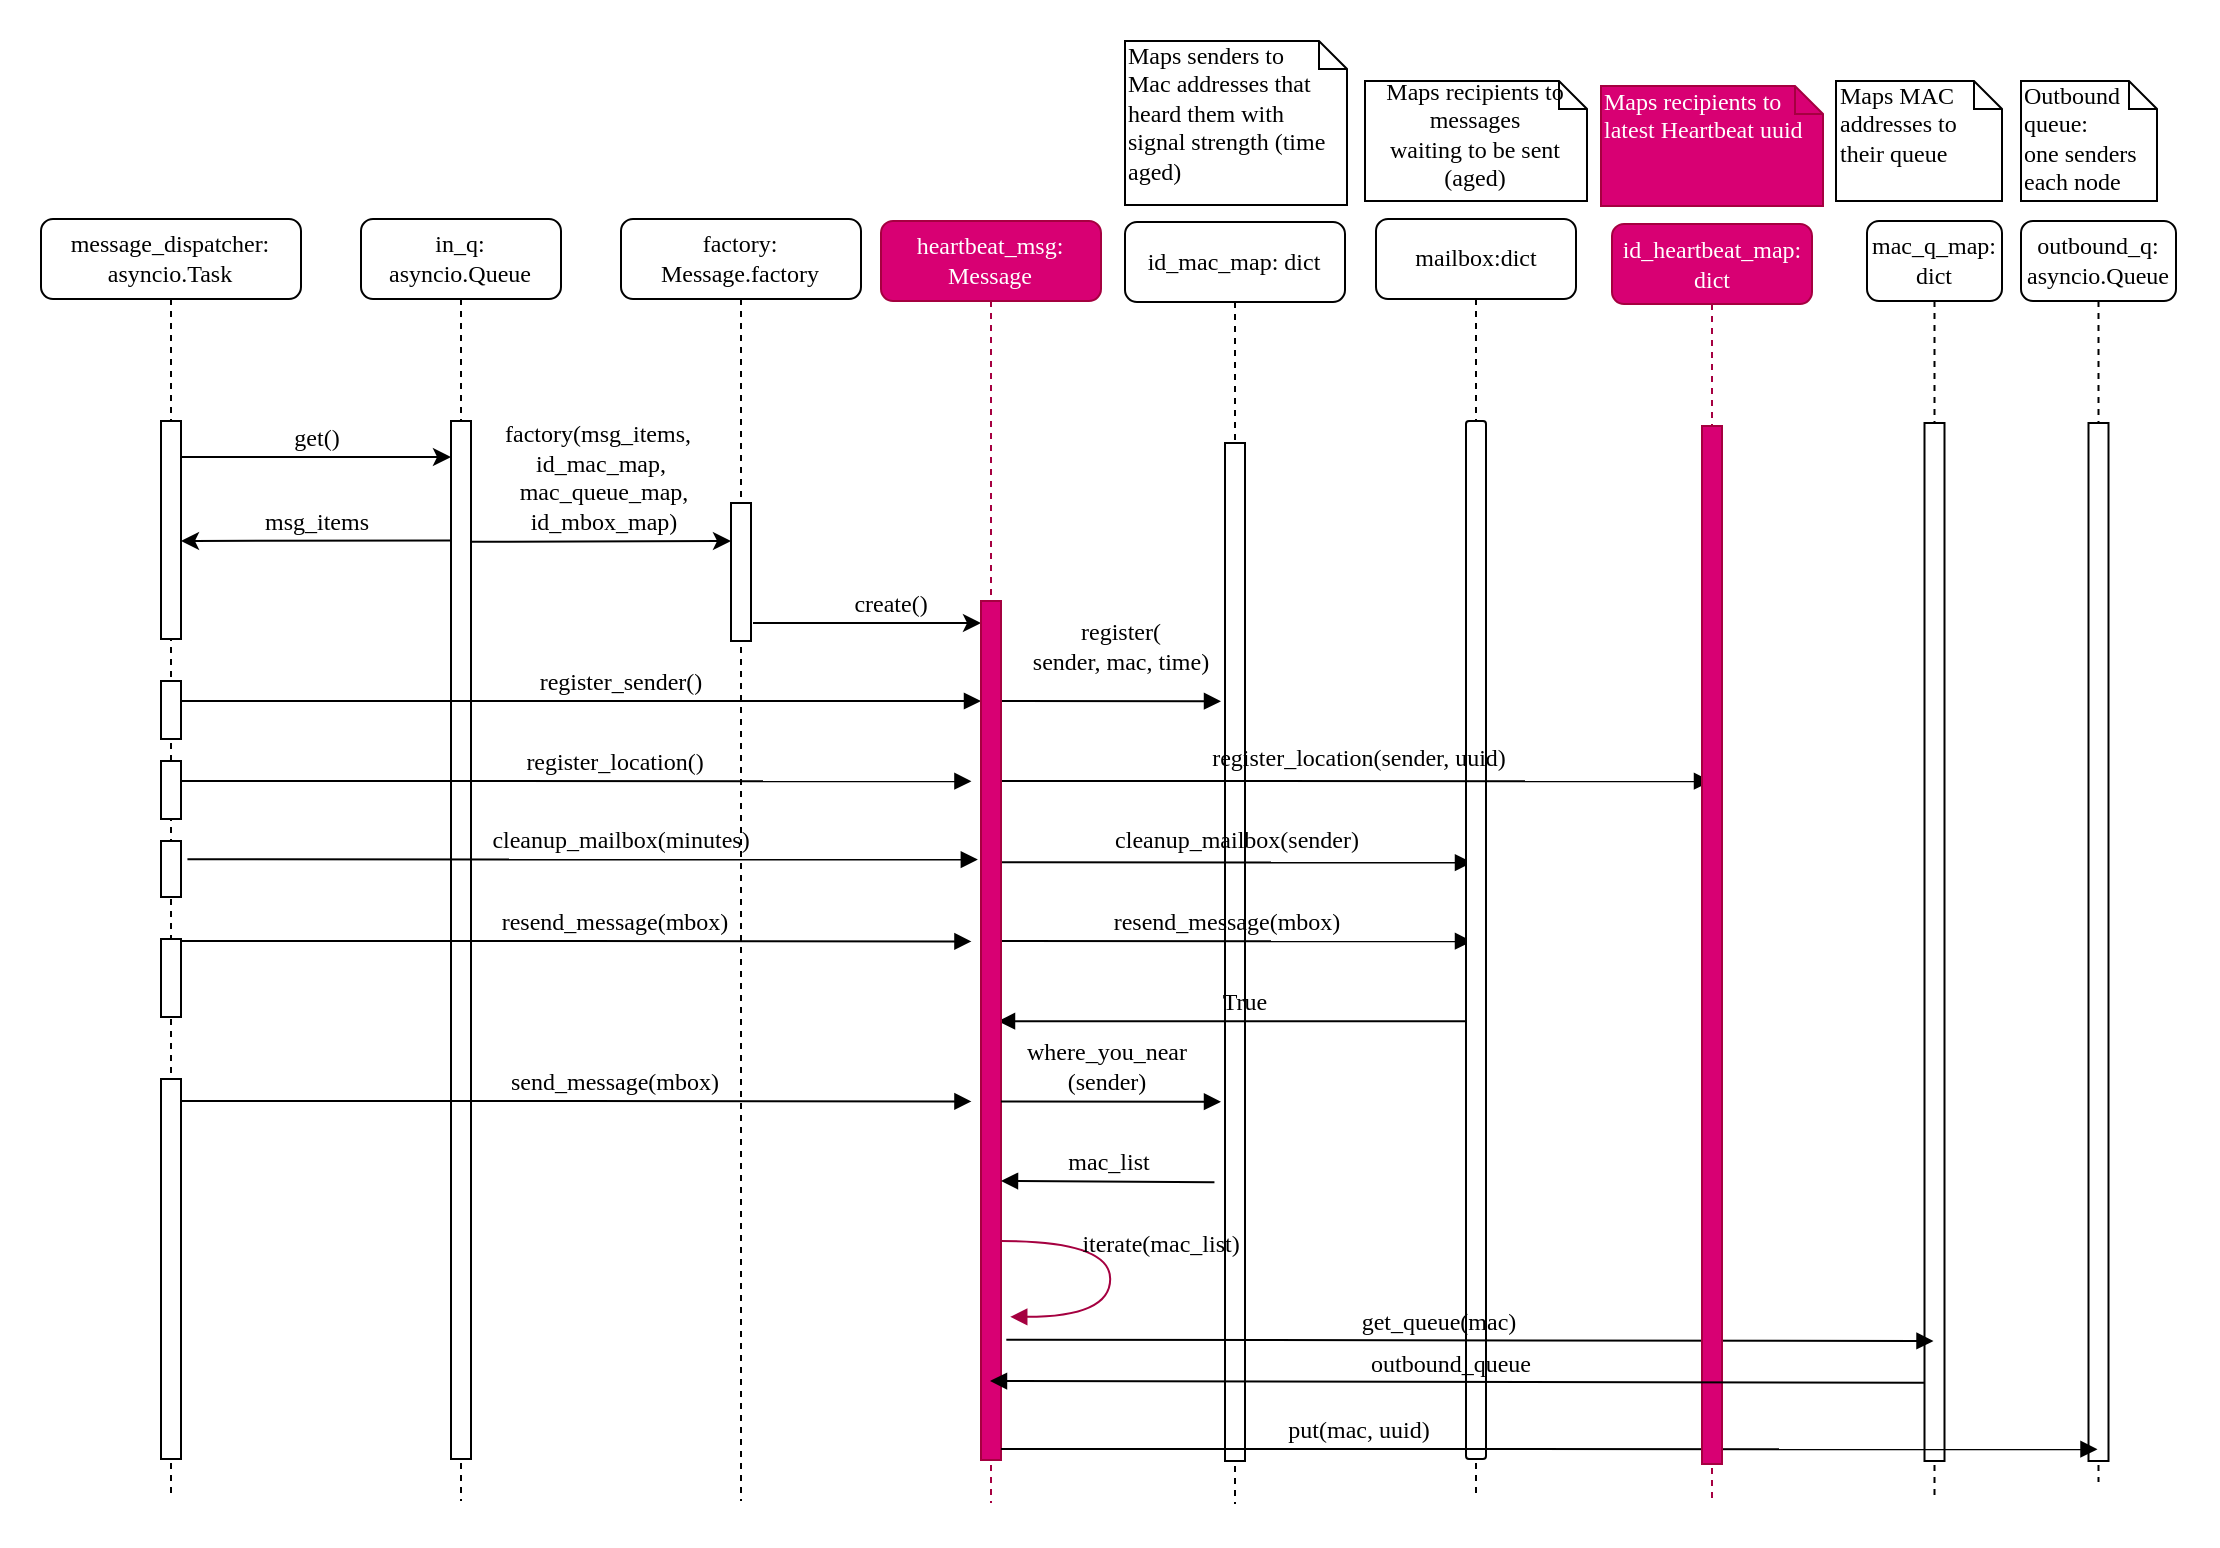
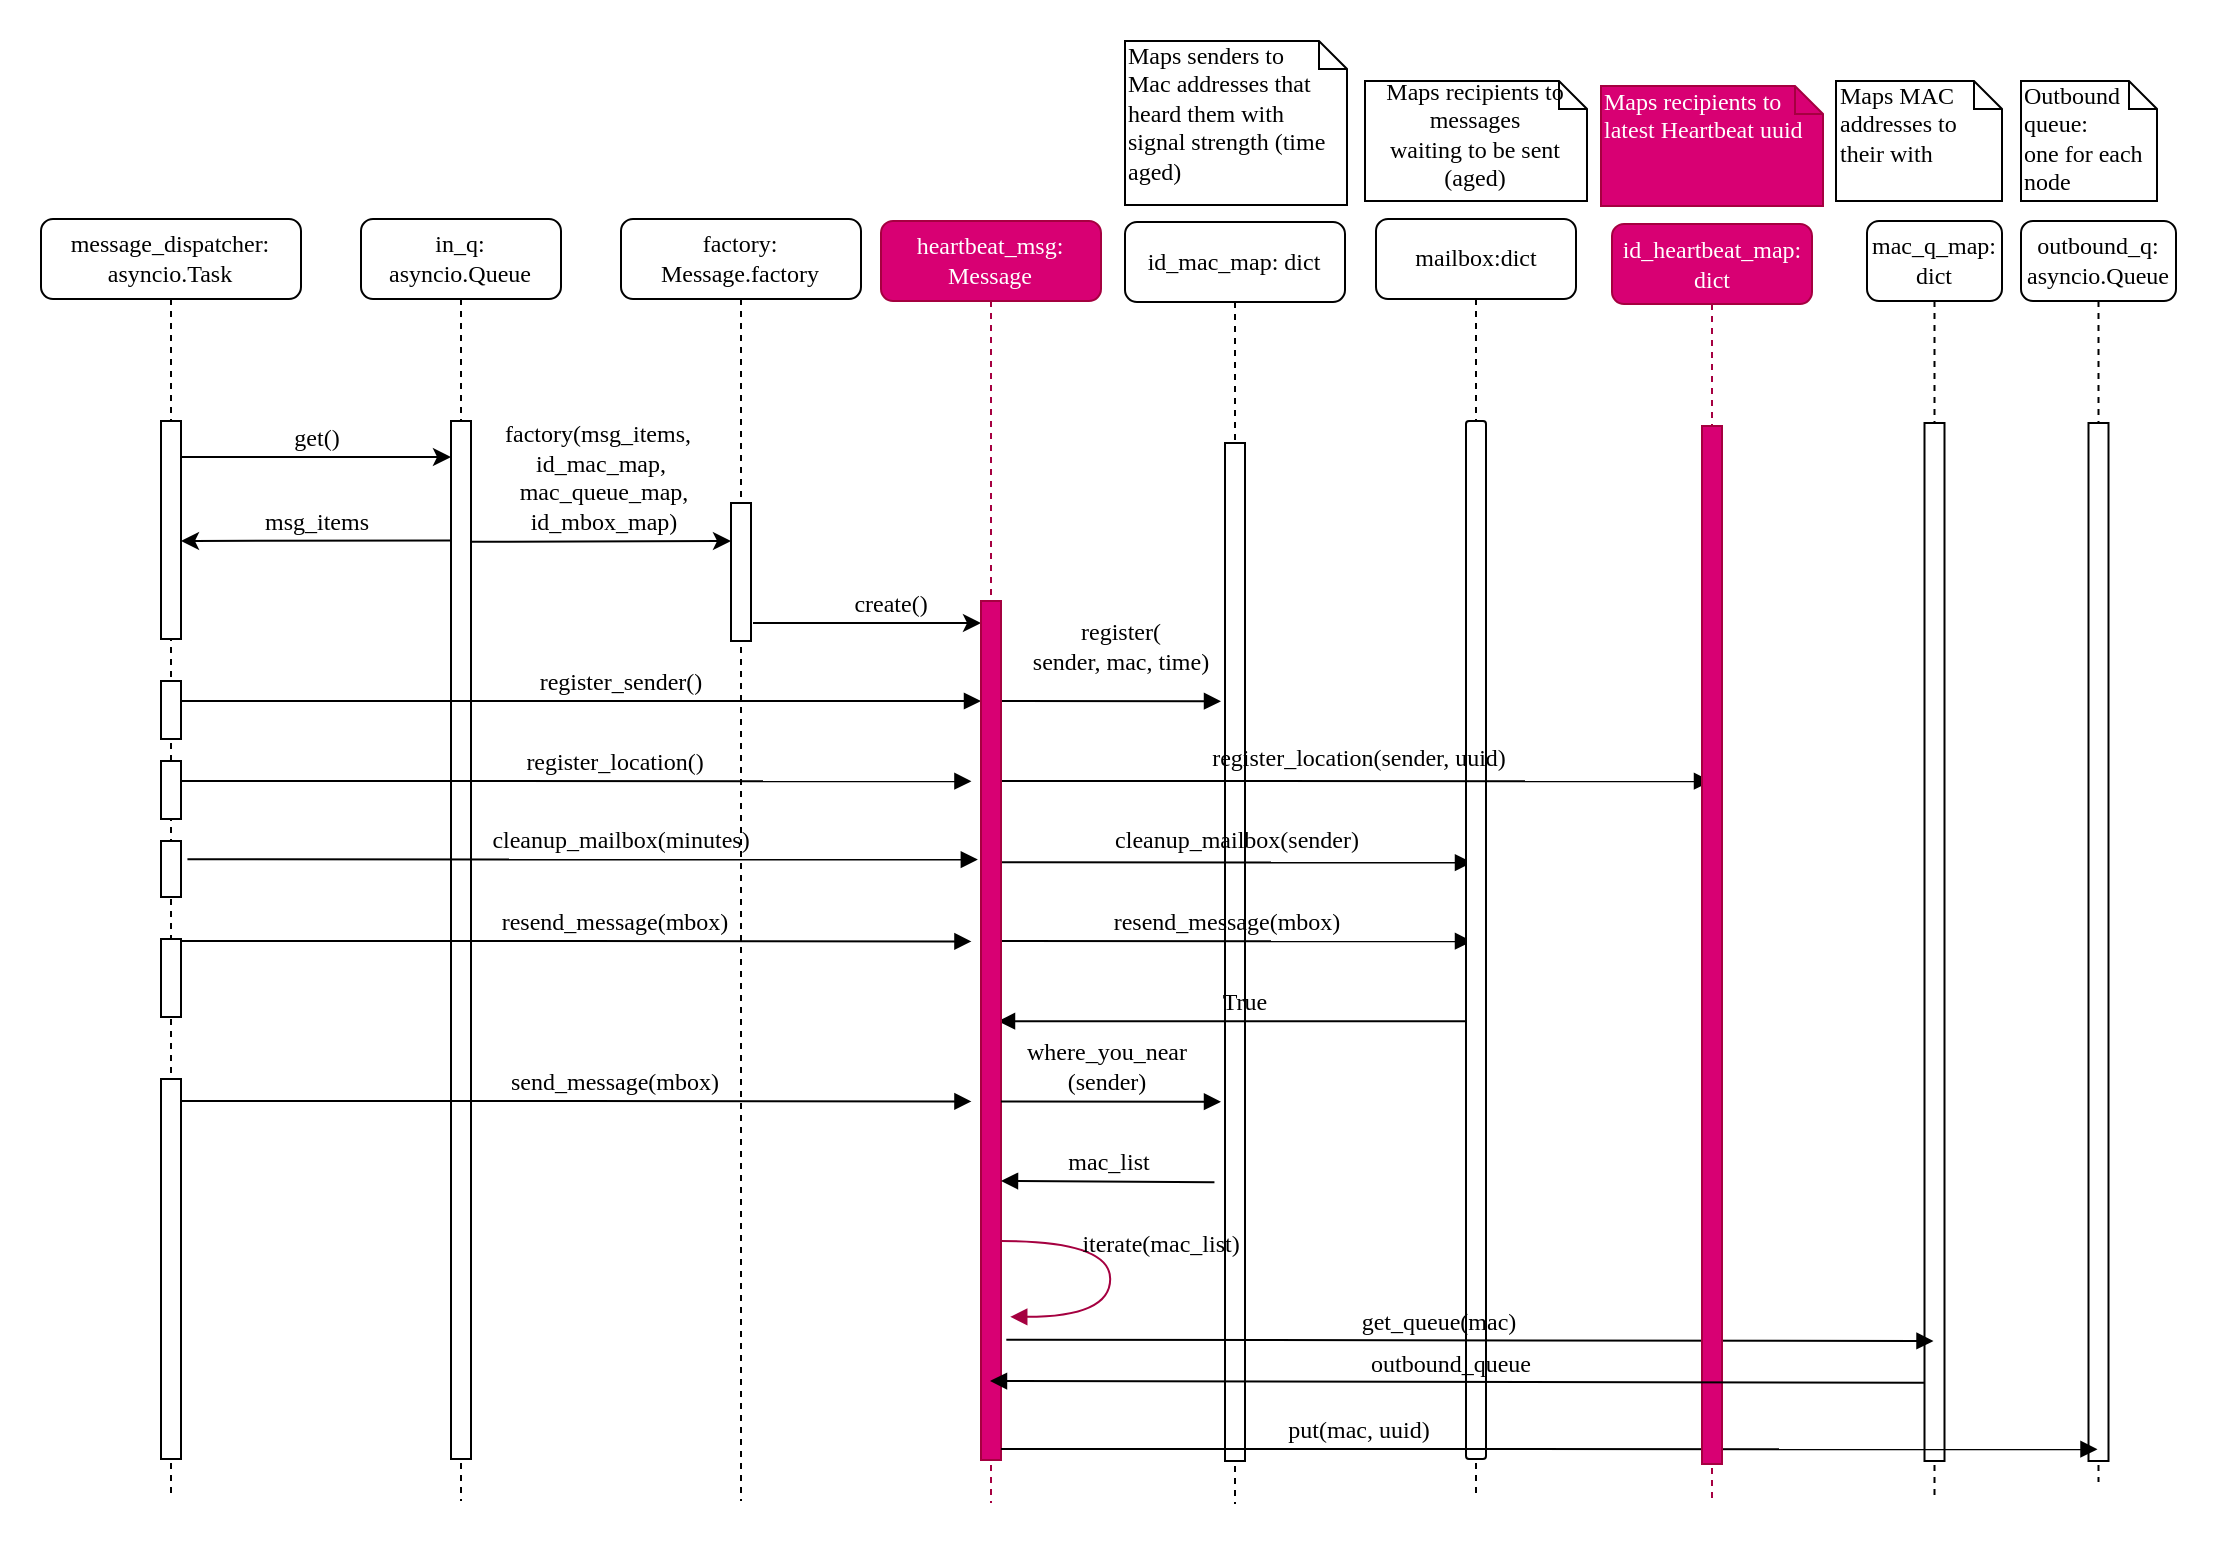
- <mxCell id="33" value="Maps&amp;nbsp;&lt;span style=&quot;background-color: transparent; color: light-dark(rgb(0, 0, 0), rgb(255, 255, 255));&quot;&gt;MAC&lt;/span&gt;&lt;div&gt;&lt;span style=&quot;background-color: transparent; color: light-dark(rgb(0, 0, 0), rgb(255, 255, 255));&quot;&gt;addresses to their queue&lt;/span&gt;&lt;/div&gt;" style="shape=note;whiteSpace=wrap;html=1;size=14;verticalAlign=top;align=left;spacingTop=-6;rounded=0;shadow=0;comic=0;labelBackgroundColor=none;strokeWidth=1;fontFamily=Verdana;fontSize=12" parent="1" vertex="1"><mxGeometry x="917.5" y="40" width="83" height="60" as="geometry" /></mxCell>
+ <mxCell id="33" value="Maps&amp;nbsp;&lt;span style=&quot;background-color: transparent; color: light-dark(rgb(0, 0, 0), rgb(255, 255, 255));&quot;&gt;MAC&lt;/span&gt;&lt;div&gt;&lt;span style=&quot;background-color: transparent; color: light-dark(rgb(0, 0, 0), rgb(255, 255, 255));&quot;&gt;addresses to their with&lt;/span&gt;&lt;/div&gt;" style="shape=note;whiteSpace=wrap;html=1;size=14;verticalAlign=top;align=left;spacingTop=-6;rounded=0;shadow=0;comic=0;labelBackgroundColor=none;strokeWidth=1;fontFamily=Verdana;fontSize=12" parent="1" vertex="1"><mxGeometry x="917.5" y="40" width="83" height="60" as="geometry" /></mxCell>
- <mxCell id="32" value="Outbound queue:&lt;div&gt;one senders each node&lt;/div&gt;" style="shape=note;whiteSpace=wrap;html=1;size=14;verticalAlign=top;align=left;spacingTop=-6;rounded=0;shadow=0;comic=0;labelBackgroundColor=none;strokeWidth=1;fontFamily=Verdana;fontSize=12" parent="1" vertex="1"><mxGeometry x="1010" y="40" width="68" height="60" as="geometry" /></mxCell>
+ <mxCell id="32" value="Outbound queue:&lt;div&gt;one for each node&lt;/div&gt;" style="shape=note;whiteSpace=wrap;html=1;size=14;verticalAlign=top;align=left;spacingTop=-6;rounded=0;shadow=0;comic=0;labelBackgroundColor=none;strokeWidth=1;fontFamily=Verdana;fontSize=12" parent="1" vertex="1"><mxGeometry x="1010" y="40" width="68" height="60" as="geometry" /></mxCell>
